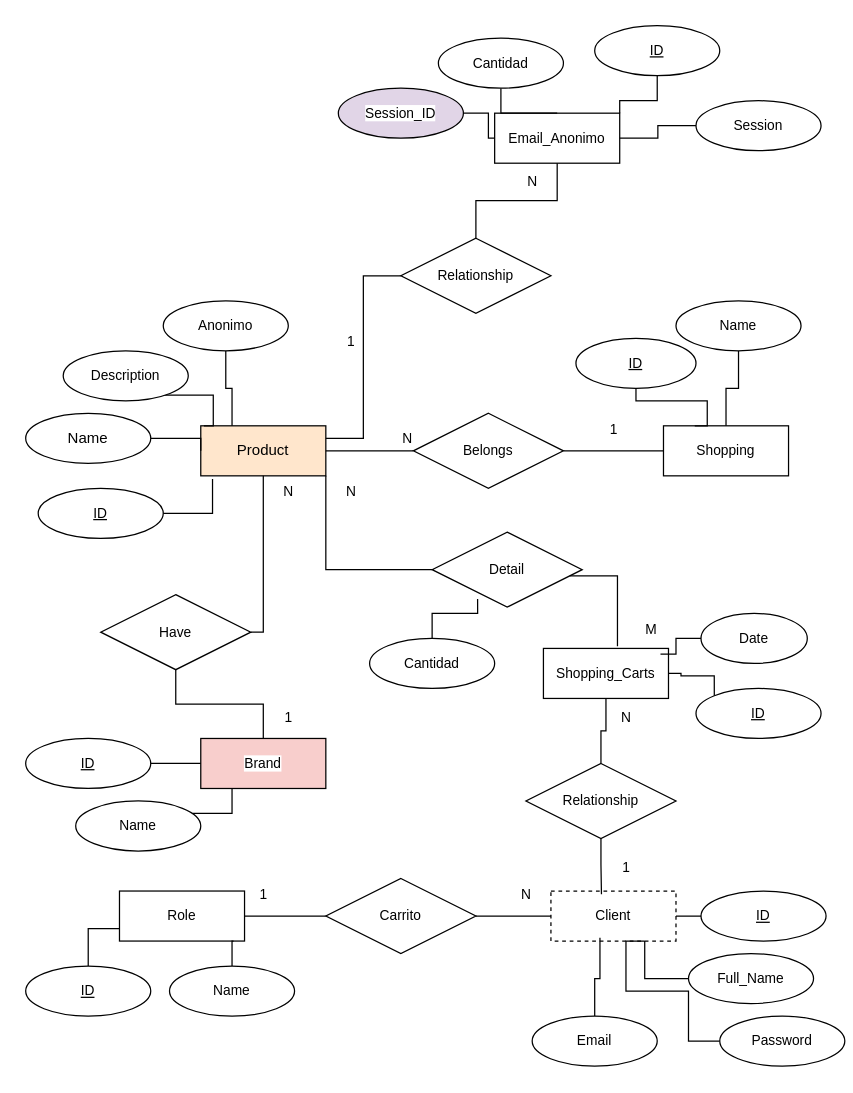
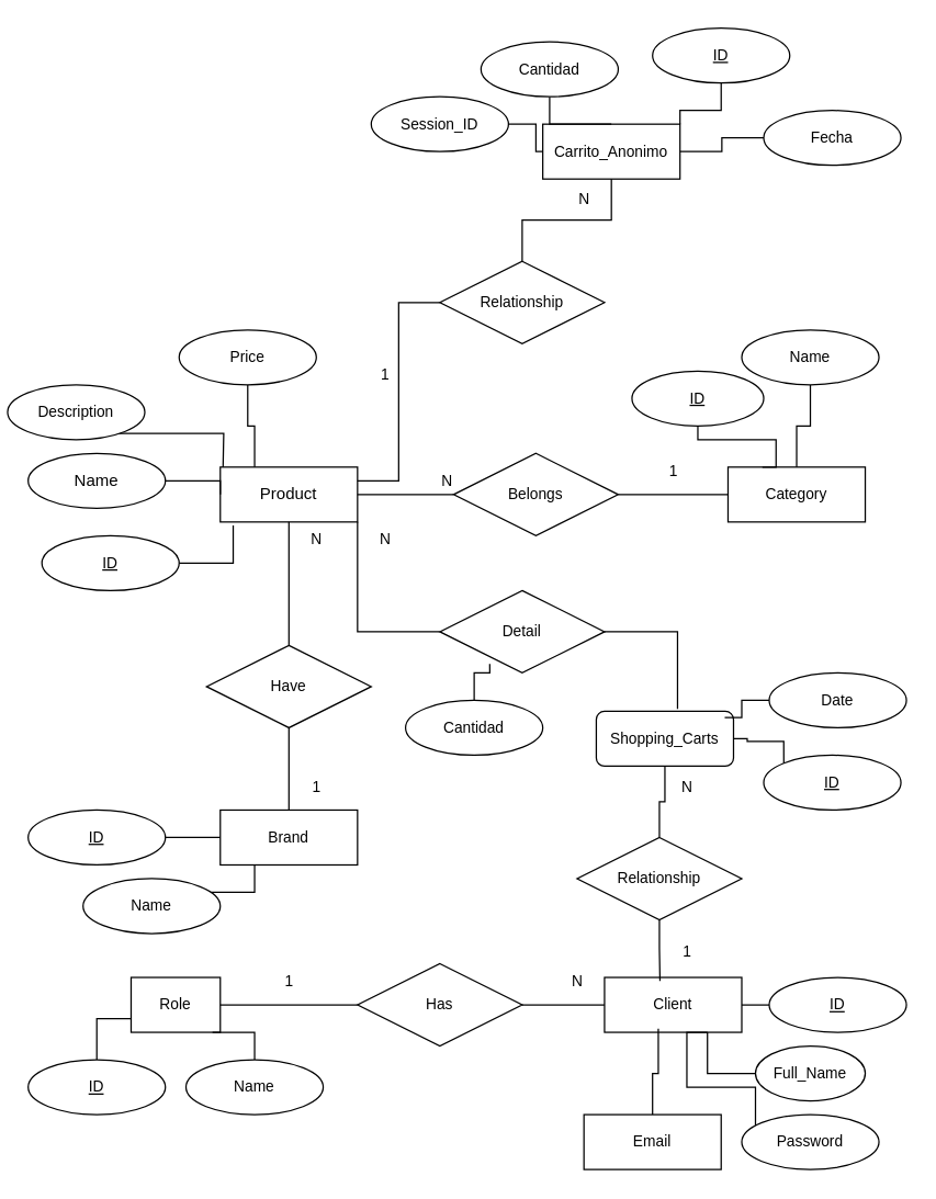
- <mxCell id="76" value="Session_ID" style="ellipse;whiteSpace=wrap;html=1;align=center;fontFamily=Helvetica;fontSize=11;fontColor=default;labelBackgroundColor=default;fillColor=#e1d5e7;" vertex="1" parent="1"><mxGeometry x="270" y="70" width="100" height="40" as="geometry" /></mxCell>
+ <mxCell id="76" value="Session_ID" style="ellipse;whiteSpace=wrap;html=1;align=center;fontFamily=Helvetica;fontSize=11;fontColor=default;labelBackgroundColor=default;" vertex="1" parent="1"><mxGeometry x="270" y="70" width="100" height="40" as="geometry" /></mxCell>
- <mxCell id="78" value="Session" style="ellipse;whiteSpace=wrap;html=1;align=center;fontFamily=Helvetica;fontSize=11;fontColor=default;labelBackgroundColor=default;" vertex="1" parent="1"><mxGeometry x="556" y="80" width="100" height="40" as="geometry" /></mxCell>
+ <mxCell id="78" value="Fecha" style="ellipse;whiteSpace=wrap;html=1;align=center;fontFamily=Helvetica;fontSize=11;fontColor=default;labelBackgroundColor=default;" vertex="1" parent="1"><mxGeometry x="556" y="80" width="100" height="40" as="geometry" /></mxCell>
- <mxCell id="67" value="Email_Anonimo" style="whiteSpace=wrap;html=1;align=center;fontFamily=Helvetica;fontSize=11;fontColor=default;labelBackgroundColor=default;" vertex="1" parent="1"><mxGeometry x="395" y="90" width="100" height="40" as="geometry" /></mxCell>
+ <mxCell id="67" value="Carrito_Anonimo" style="whiteSpace=wrap;html=1;align=center;fontFamily=Helvetica;fontSize=11;fontColor=default;labelBackgroundColor=default;" vertex="1" parent="1"><mxGeometry x="395" y="90" width="100" height="40" as="geometry" /></mxCell>
- <mxCell id="10" value="Anonimo" style="ellipse;whiteSpace=wrap;html=1;align=center;fontFamily=Helvetica;fontSize=11;fontColor=default;labelBackgroundColor=default;" vertex="1" parent="1"><mxGeometry x="130" y="240" width="100" height="40" as="geometry" /></mxCell>
+ <mxCell id="10" value="Price" style="ellipse;whiteSpace=wrap;html=1;align=center;fontFamily=Helvetica;fontSize=11;fontColor=default;labelBackgroundColor=default;" vertex="1" parent="1"><mxGeometry x="130" y="240" width="100" height="40" as="geometry" /></mxCell>
- <mxCell id="6" value="Description" style="ellipse;whiteSpace=wrap;html=1;align=center;fontFamily=Helvetica;fontSize=11;fontColor=default;labelBackgroundColor=default;" vertex="1" parent="1"><mxGeometry x="50" y="280" width="100" height="40" as="geometry" /></mxCell>
+ <mxCell id="6" value="Description" style="ellipse;whiteSpace=wrap;html=1;align=center;fontFamily=Helvetica;fontSize=11;fontColor=default;labelBackgroundColor=default;" vertex="1" parent="1"><mxGeometry x="5" y="280" width="100" height="40" as="geometry" /></mxCell>
- <mxCell id="2" value="Product" style="whiteSpace=wrap;html=1;align=center;fillColor=#ffe6cc;" vertex="1" parent="1"><mxGeometry x="160" y="340" width="100" height="40" as="geometry" /></mxCell>
+ <mxCell id="2" value="Product" style="whiteSpace=wrap;html=1;align=center;" vertex="1" parent="1"><mxGeometry x="160" y="340" width="100" height="40" as="geometry" /></mxCell>
- <mxCell id="24" value="Shopping" style="whiteSpace=wrap;html=1;align=center;fontFamily=Helvetica;fontSize=11;fontColor=default;labelBackgroundColor=default;" vertex="1" parent="1"><mxGeometry x="530" y="340" width="100" height="40" as="geometry" /></mxCell>
+ <mxCell id="24" value="Category" style="whiteSpace=wrap;html=1;align=center;fontFamily=Helvetica;fontSize=11;fontColor=default;labelBackgroundColor=default;" vertex="1" parent="1"><mxGeometry x="530" y="340" width="100" height="40" as="geometry" /></mxCell>
- <mxCell id="61" value="Detail" style="shape=rhombus;perimeter=rhombusPerimeter;whiteSpace=wrap;html=1;align=center;fontFamily=Helvetica;fontSize=11;fontColor=default;labelBackgroundColor=default;" vertex="1" parent="1"><mxGeometry x="345" y="425" width="120" height="60" as="geometry" /></mxCell>
+ <mxCell id="61" value="Detail" style="shape=rhombus;perimeter=rhombusPerimeter;whiteSpace=wrap;html=1;align=center;fontFamily=Helvetica;fontSize=11;fontColor=default;labelBackgroundColor=default;" vertex="1" parent="1"><mxGeometry x="320" y="430" width="120" height="60" as="geometry" /></mxCell>
- <mxCell id="64" value="M" style="text;html=1;align=center;verticalAlign=middle;resizable=0;points=[];autosize=1;strokeColor=none;fillColor=none;fontFamily=Helvetica;fontSize=11;fontColor=default;labelBackgroundColor=default;" vertex="1" parent="1"><mxGeometry x="505" y="488" width="30" height="30" as="geometry" /></mxCell>
- <mxCell id="18" value="Have" style="shape=rhombus;perimeter=rhombusPerimeter;whiteSpace=wrap;html=1;align=center;fontFamily=Helvetica;fontSize=11;fontColor=default;labelBackgroundColor=default;" vertex="1" parent="1"><mxGeometry x="80" y="475" width="120" height="60" as="geometry" /></mxCell>
+ <mxCell id="18" value="Have" style="shape=rhombus;perimeter=rhombusPerimeter;whiteSpace=wrap;html=1;align=center;fontFamily=Helvetica;fontSize=11;fontColor=default;labelBackgroundColor=default;" vertex="1" parent="1"><mxGeometry x="150" y="470" width="120" height="60" as="geometry" /></mxCell>
- <mxCell id="58" value="Date" style="ellipse;whiteSpace=wrap;html=1;align=center;fontFamily=Helvetica;fontSize=11;fontColor=default;labelBackgroundColor=default;" vertex="1" parent="1"><mxGeometry x="560" y="490" width="85" height="40" as="geometry" /></mxCell>
+ <mxCell id="58" value="Date" style="ellipse;whiteSpace=wrap;html=1;align=center;fontFamily=Helvetica;fontSize=11;fontColor=default;labelBackgroundColor=default;" vertex="1" parent="1"><mxGeometry x="560" y="490" width="100" height="40" as="geometry" /></mxCell>
- <mxCell id="31" value="Shopping_Carts" style="whiteSpace=wrap;html=1;align=center;fontFamily=Helvetica;fontSize=11;fontColor=default;labelBackgroundColor=default;" vertex="1" parent="1"><mxGeometry x="434" y="518" width="100" height="40" as="geometry" /></mxCell>
+ <mxCell id="31" value="Shopping_Carts" style="whiteSpace=wrap;html=1;align=center;fontFamily=Helvetica;fontSize=11;fontColor=default;labelBackgroundColor=default;rounded=1;" vertex="1" parent="1"><mxGeometry x="434" y="518" width="100" height="40" as="geometry" /></mxCell>
- <mxCell id="11" value="Brand" style="whiteSpace=wrap;html=1;align=center;fontFamily=Helvetica;fontSize=11;fontColor=default;labelBackgroundColor=default;fillColor=#f8cecc;" vertex="1" parent="1"><mxGeometry x="160" y="590" width="100" height="40" as="geometry" /></mxCell>
+ <mxCell id="11" value="Brand" style="whiteSpace=wrap;html=1;align=center;fontFamily=Helvetica;fontSize=11;fontColor=default;labelBackgroundColor=default;" vertex="1" parent="1"><mxGeometry x="160" y="590" width="100" height="40" as="geometry" /></mxCell>
- <mxCell id="43" value="Role" style="whiteSpace=wrap;html=1;align=center;fontFamily=Helvetica;fontSize=11;fontColor=default;labelBackgroundColor=default;" vertex="1" parent="1"><mxGeometry x="95" y="712" width="100" height="40" as="geometry" /></mxCell>
+ <mxCell id="43" value="Role" style="whiteSpace=wrap;html=1;align=center;fontFamily=Helvetica;fontSize=11;fontColor=default;labelBackgroundColor=default;" vertex="1" parent="1"><mxGeometry x="95" y="712" width="65" height="40" as="geometry" /></mxCell>
- <mxCell id="50" value="Carrito" style="shape=rhombus;perimeter=rhombusPerimeter;whiteSpace=wrap;html=1;align=center;fontFamily=Helvetica;fontSize=11;fontColor=default;labelBackgroundColor=default;" vertex="1" parent="1"><mxGeometry x="260" y="702" width="120" height="60" as="geometry" /></mxCell>
+ <mxCell id="50" value="Has" style="shape=rhombus;perimeter=rhombusPerimeter;whiteSpace=wrap;html=1;align=center;fontFamily=Helvetica;fontSize=11;fontColor=default;labelBackgroundColor=default;" vertex="1" parent="1"><mxGeometry x="260" y="702" width="120" height="60" as="geometry" /></mxCell>
- <mxCell id="34" value="Client" style="whiteSpace=wrap;html=1;align=center;fontFamily=Helvetica;fontSize=11;fontColor=default;labelBackgroundColor=default;dashed=1;" vertex="1" parent="1"><mxGeometry x="440" y="712" width="100" height="40" as="geometry" /></mxCell>
+ <mxCell id="34" value="Client" style="whiteSpace=wrap;html=1;align=center;fontFamily=Helvetica;fontSize=11;fontColor=default;labelBackgroundColor=default;" vertex="1" parent="1"><mxGeometry x="440" y="712" width="100" height="40" as="geometry" /></mxCell>
- <mxCell id="38" value="Full_Name" style="ellipse;whiteSpace=wrap;html=1;align=center;fontFamily=Helvetica;fontSize=11;fontColor=default;labelBackgroundColor=default;" vertex="1" parent="1"><mxGeometry x="550" y="762" width="100" height="40" as="geometry" /></mxCell>
+ <mxCell id="38" value="Full_Name" style="ellipse;whiteSpace=wrap;html=1;align=center;fontFamily=Helvetica;fontSize=11;fontColor=default;labelBackgroundColor=default;" vertex="1" parent="1"><mxGeometry x="550" y="762" width="80" height="40" as="geometry" /></mxCell>
- <mxCell id="39" value="Email" style="ellipse;whiteSpace=wrap;html=1;align=center;fontFamily=Helvetica;fontSize=11;fontColor=default;labelBackgroundColor=default;" vertex="1" parent="1"><mxGeometry x="425" y="812" width="100" height="40" as="geometry" /></mxCell>
+ <mxCell id="39" value="Email" style="whiteSpace=wrap;html=1;align=center;fontFamily=Helvetica;fontSize=11;fontColor=default;labelBackgroundColor=default;rounded=0;" vertex="1" parent="1"><mxGeometry x="425" y="812" width="100" height="40" as="geometry" /></mxCell>
- <mxCell id="42" value="Password" style="ellipse;whiteSpace=wrap;html=1;align=center;fontFamily=Helvetica;fontSize=11;fontColor=default;labelBackgroundColor=default;" vertex="1" parent="1"><mxGeometry x="575" y="812" width="100" height="40" as="geometry" /></mxCell>
+ <mxCell id="42" value="Password" style="ellipse;whiteSpace=wrap;html=1;align=center;fontFamily=Helvetica;fontSize=11;fontColor=default;labelBackgroundColor=default;" vertex="1" parent="1"><mxGeometry x="540" y="812" width="100" height="40" as="geometry" /></mxCell>
